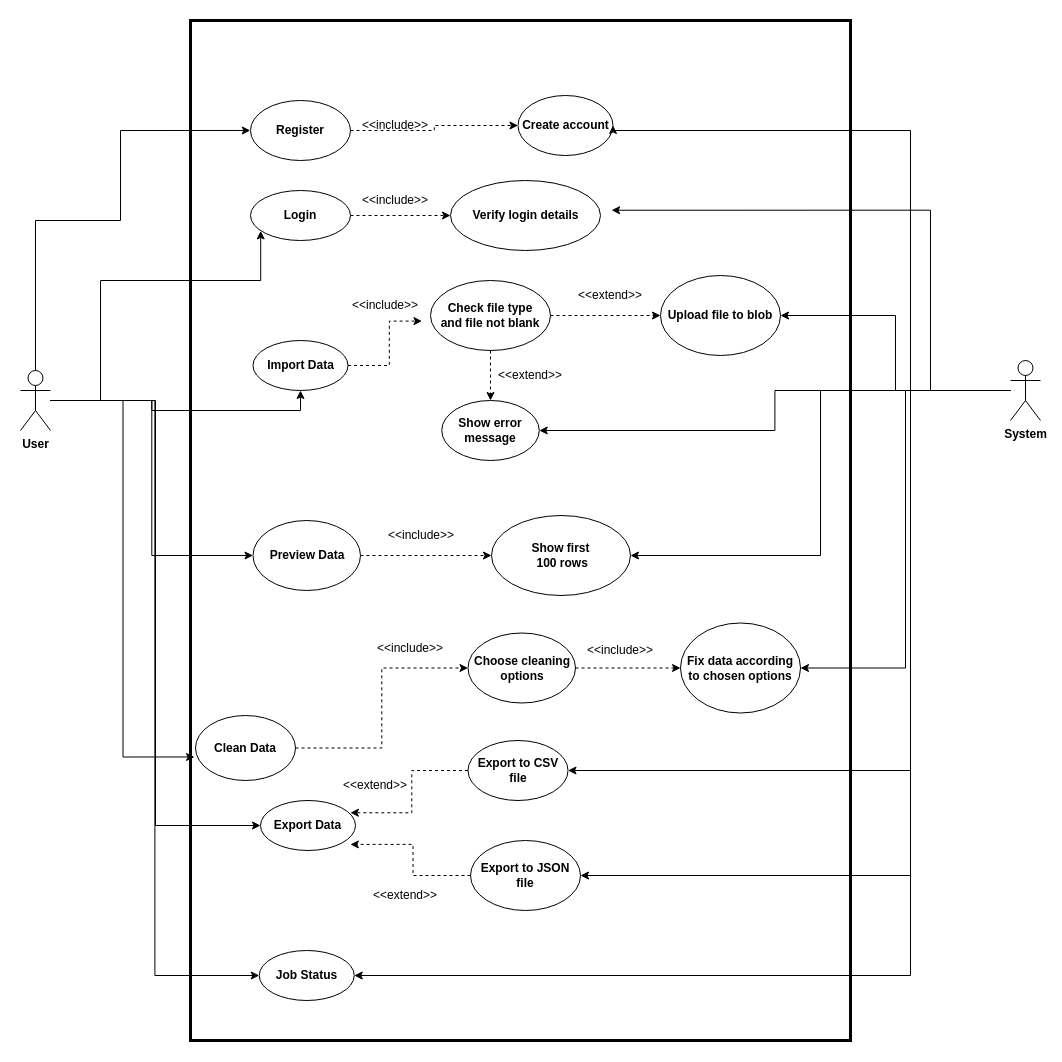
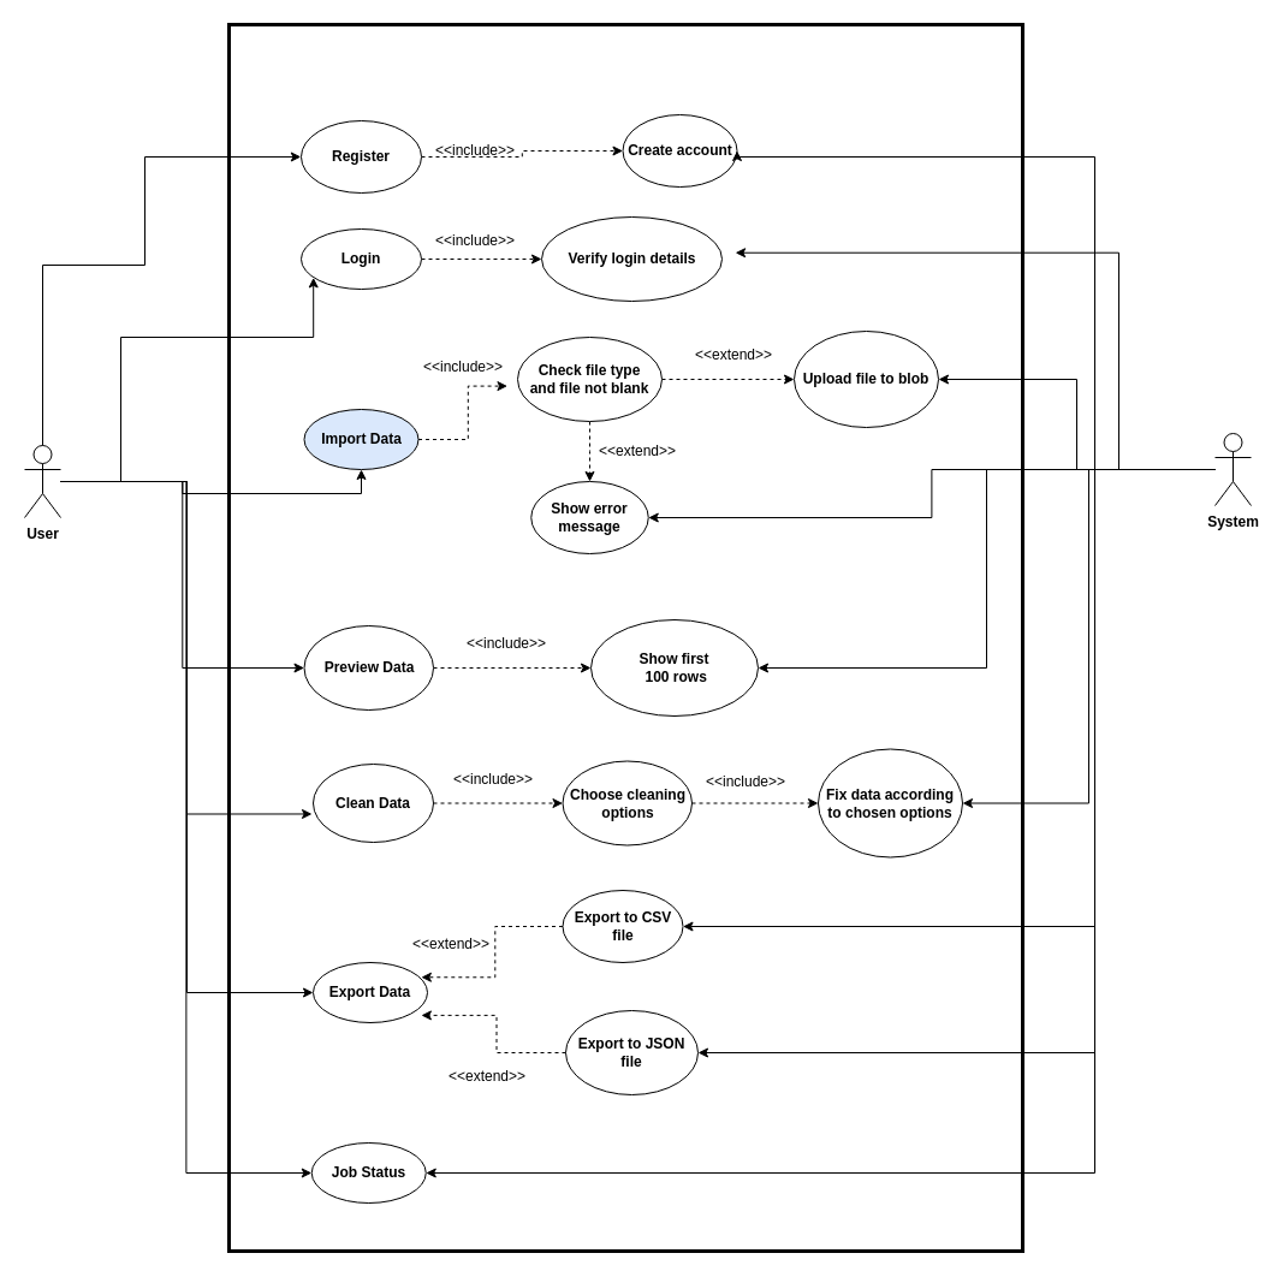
- <mxCell id="9" value="&lt;b&gt;Import Data&lt;/b&gt;" style="ellipse;whiteSpace=wrap;html=1;" parent="1" vertex="1"><mxGeometry x="252.5" y="340" width="95" height="50" as="geometry" /></mxCell>
+ <mxCell id="9" value="&lt;b&gt;Import Data&lt;/b&gt;" style="ellipse;whiteSpace=wrap;html=1;fillColor=#dae8fc;" parent="1" vertex="1"><mxGeometry x="252.5" y="340" width="95" height="50" as="geometry" /></mxCell>
- <mxCell id="38" value="&lt;b&gt;Clean Data&lt;/b&gt;" style="ellipse;whiteSpace=wrap;html=1;" parent="1" vertex="1"><mxGeometry x="195" y="715" width="100" height="65" as="geometry" /></mxCell>
+ <mxCell id="38" value="&lt;b&gt;Clean Data&lt;/b&gt;" style="ellipse;whiteSpace=wrap;html=1;" parent="1" vertex="1"><mxGeometry x="260" y="635" width="100" height="65" as="geometry" /></mxCell>
